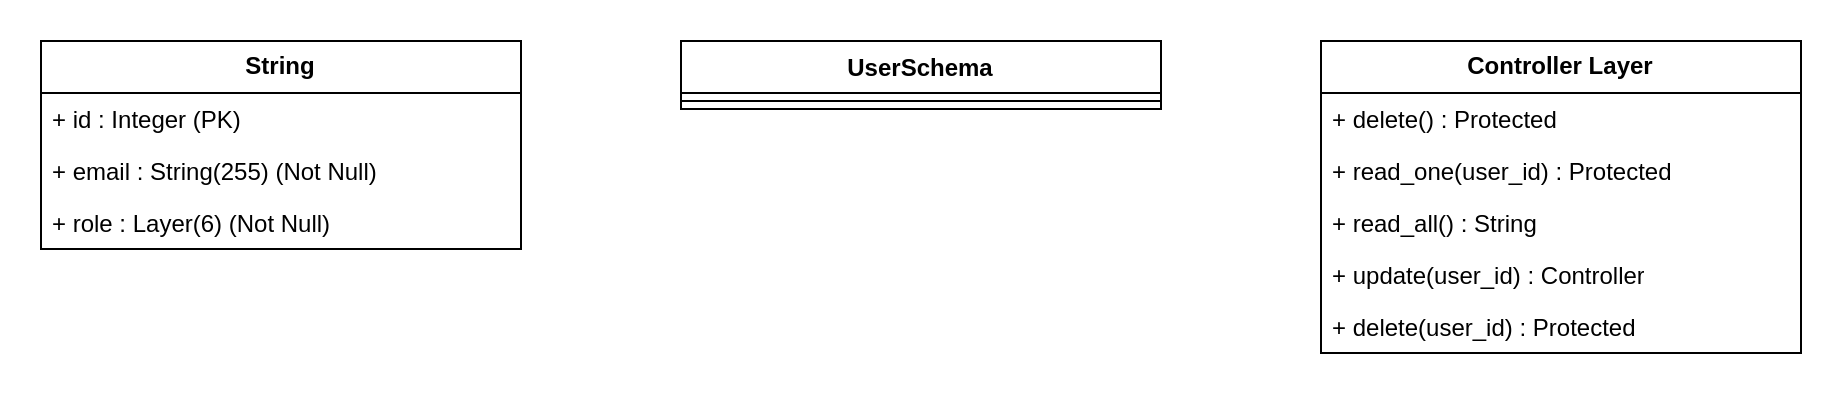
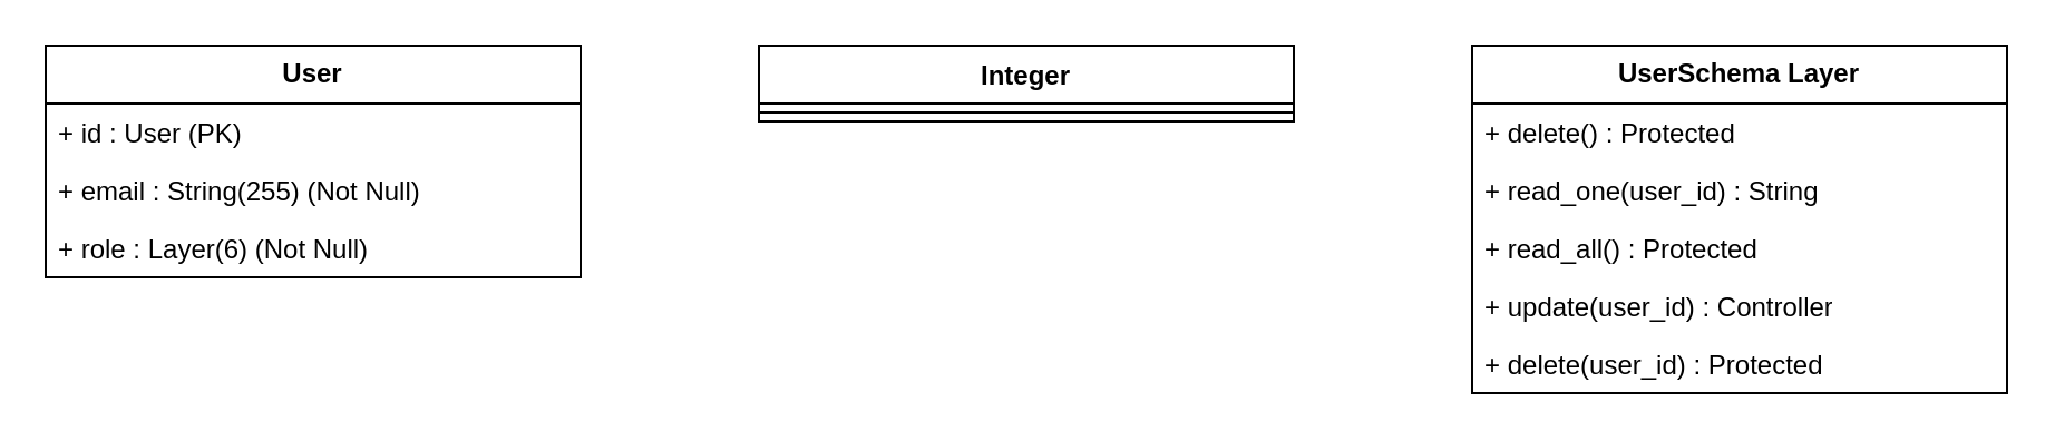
- <mxCell id="4" value="&lt;b&gt;String&lt;/b&gt;" style="swimlane;fontStyle=0;childLayout=stackLayout;horizontal=1;startSize=26;fillColor=none;horizontalStack=0;resizeParent=1;resizeParentMax=0;resizeLast=0;collapsible=1;marginBottom=0;whiteSpace=wrap;html=1;" vertex="1" parent="1"><mxGeometry x="20" y="20" width="240" height="104" as="geometry" /></mxCell>
+ <mxCell id="4" value="&lt;b&gt;User&lt;/b&gt;" style="swimlane;fontStyle=0;childLayout=stackLayout;horizontal=1;startSize=26;fillColor=none;horizontalStack=0;resizeParent=1;resizeParentMax=0;resizeLast=0;collapsible=1;marginBottom=0;whiteSpace=wrap;html=1;" vertex="1" parent="1"><mxGeometry x="20" y="20" width="240" height="104" as="geometry" /></mxCell>
- <mxCell id="8" value="&lt;b&gt;Controller Layer&lt;/b&gt;" style="swimlane;fontStyle=0;childLayout=stackLayout;horizontal=1;startSize=26;fillColor=none;horizontalStack=0;resizeParent=1;resizeParentMax=0;resizeLast=0;collapsible=1;marginBottom=0;whiteSpace=wrap;html=1;" vertex="1" parent="1"><mxGeometry x="660" y="20" width="240" height="156" as="geometry" /></mxCell>
+ <mxCell id="8" value="&lt;b&gt;UserSchema Layer&lt;/b&gt;" style="swimlane;fontStyle=0;childLayout=stackLayout;horizontal=1;startSize=26;fillColor=none;horizontalStack=0;resizeParent=1;resizeParentMax=0;resizeLast=0;collapsible=1;marginBottom=0;whiteSpace=wrap;html=1;" vertex="1" parent="1"><mxGeometry x="660" y="20" width="240" height="156" as="geometry" /></mxCell>
- <mxCell id="2" value="UserSchema" style="swimlane;fontStyle=1;align=center;verticalAlign=top;childLayout=stackLayout;horizontal=1;startSize=26;horizontalStack=0;resizeParent=1;resizeParentMax=0;resizeLast=0;collapsible=1;marginBottom=0;whiteSpace=wrap;html=1;" vertex="1" parent="1"><mxGeometry x="340" y="20" width="240" height="34" as="geometry" /></mxCell>
+ <mxCell id="2" value="Integer" style="swimlane;fontStyle=1;align=center;verticalAlign=top;childLayout=stackLayout;horizontal=1;startSize=26;horizontalStack=0;resizeParent=1;resizeParentMax=0;resizeLast=0;collapsible=1;marginBottom=0;whiteSpace=wrap;html=1;" vertex="1" parent="1"><mxGeometry x="340" y="20" width="240" height="34" as="geometry" /></mxCell>
- <mxCell id="5" value="+ id : Integer (PK)" style="text;strokeColor=none;fillColor=none;align=left;verticalAlign=top;spacingLeft=4;spacingRight=4;overflow=hidden;rotatable=0;points=[[0,0.5],[1,0.5]];portConstraint=eastwest;whiteSpace=wrap;html=1;" vertex="1" parent="4"><mxGeometry y="26" width="240" height="26" as="geometry" /></mxCell>
+ <mxCell id="5" value="+ id : User (PK)" style="text;strokeColor=none;fillColor=none;align=left;verticalAlign=top;spacingLeft=4;spacingRight=4;overflow=hidden;rotatable=0;points=[[0,0.5],[1,0.5]];portConstraint=eastwest;whiteSpace=wrap;html=1;" vertex="1" parent="4"><mxGeometry y="26" width="240" height="26" as="geometry" /></mxCell>
- <mxCell id="10" value="+ read_one(user_id) : Protected" style="text;strokeColor=none;fillColor=none;align=left;verticalAlign=top;spacingLeft=4;spacingRight=4;overflow=hidden;rotatable=0;points=[[0,0.5],[1,0.5]];portConstraint=eastwest;whiteSpace=wrap;html=1;" vertex="1" parent="8"><mxGeometry y="52" width="240" height="26" as="geometry" /></mxCell>
+ <mxCell id="10" value="+ read_one(user_id) : String" style="text;strokeColor=none;fillColor=none;align=left;verticalAlign=top;spacingLeft=4;spacingRight=4;overflow=hidden;rotatable=0;points=[[0,0.5],[1,0.5]];portConstraint=eastwest;whiteSpace=wrap;html=1;" vertex="1" parent="8"><mxGeometry y="52" width="240" height="26" as="geometry" /></mxCell>
- <mxCell id="11" value="+ read_all() : String" style="text;strokeColor=none;fillColor=none;align=left;verticalAlign=top;spacingLeft=4;spacingRight=4;overflow=hidden;rotatable=0;points=[[0,0.5],[1,0.5]];portConstraint=eastwest;whiteSpace=wrap;html=1;" vertex="1" parent="8"><mxGeometry y="78" width="240" height="26" as="geometry" /></mxCell>
+ <mxCell id="11" value="+ read_all() : Protected" style="text;strokeColor=none;fillColor=none;align=left;verticalAlign=top;spacingLeft=4;spacingRight=4;overflow=hidden;rotatable=0;points=[[0,0.5],[1,0.5]];portConstraint=eastwest;whiteSpace=wrap;html=1;" vertex="1" parent="8"><mxGeometry y="78" width="240" height="26" as="geometry" /></mxCell>
